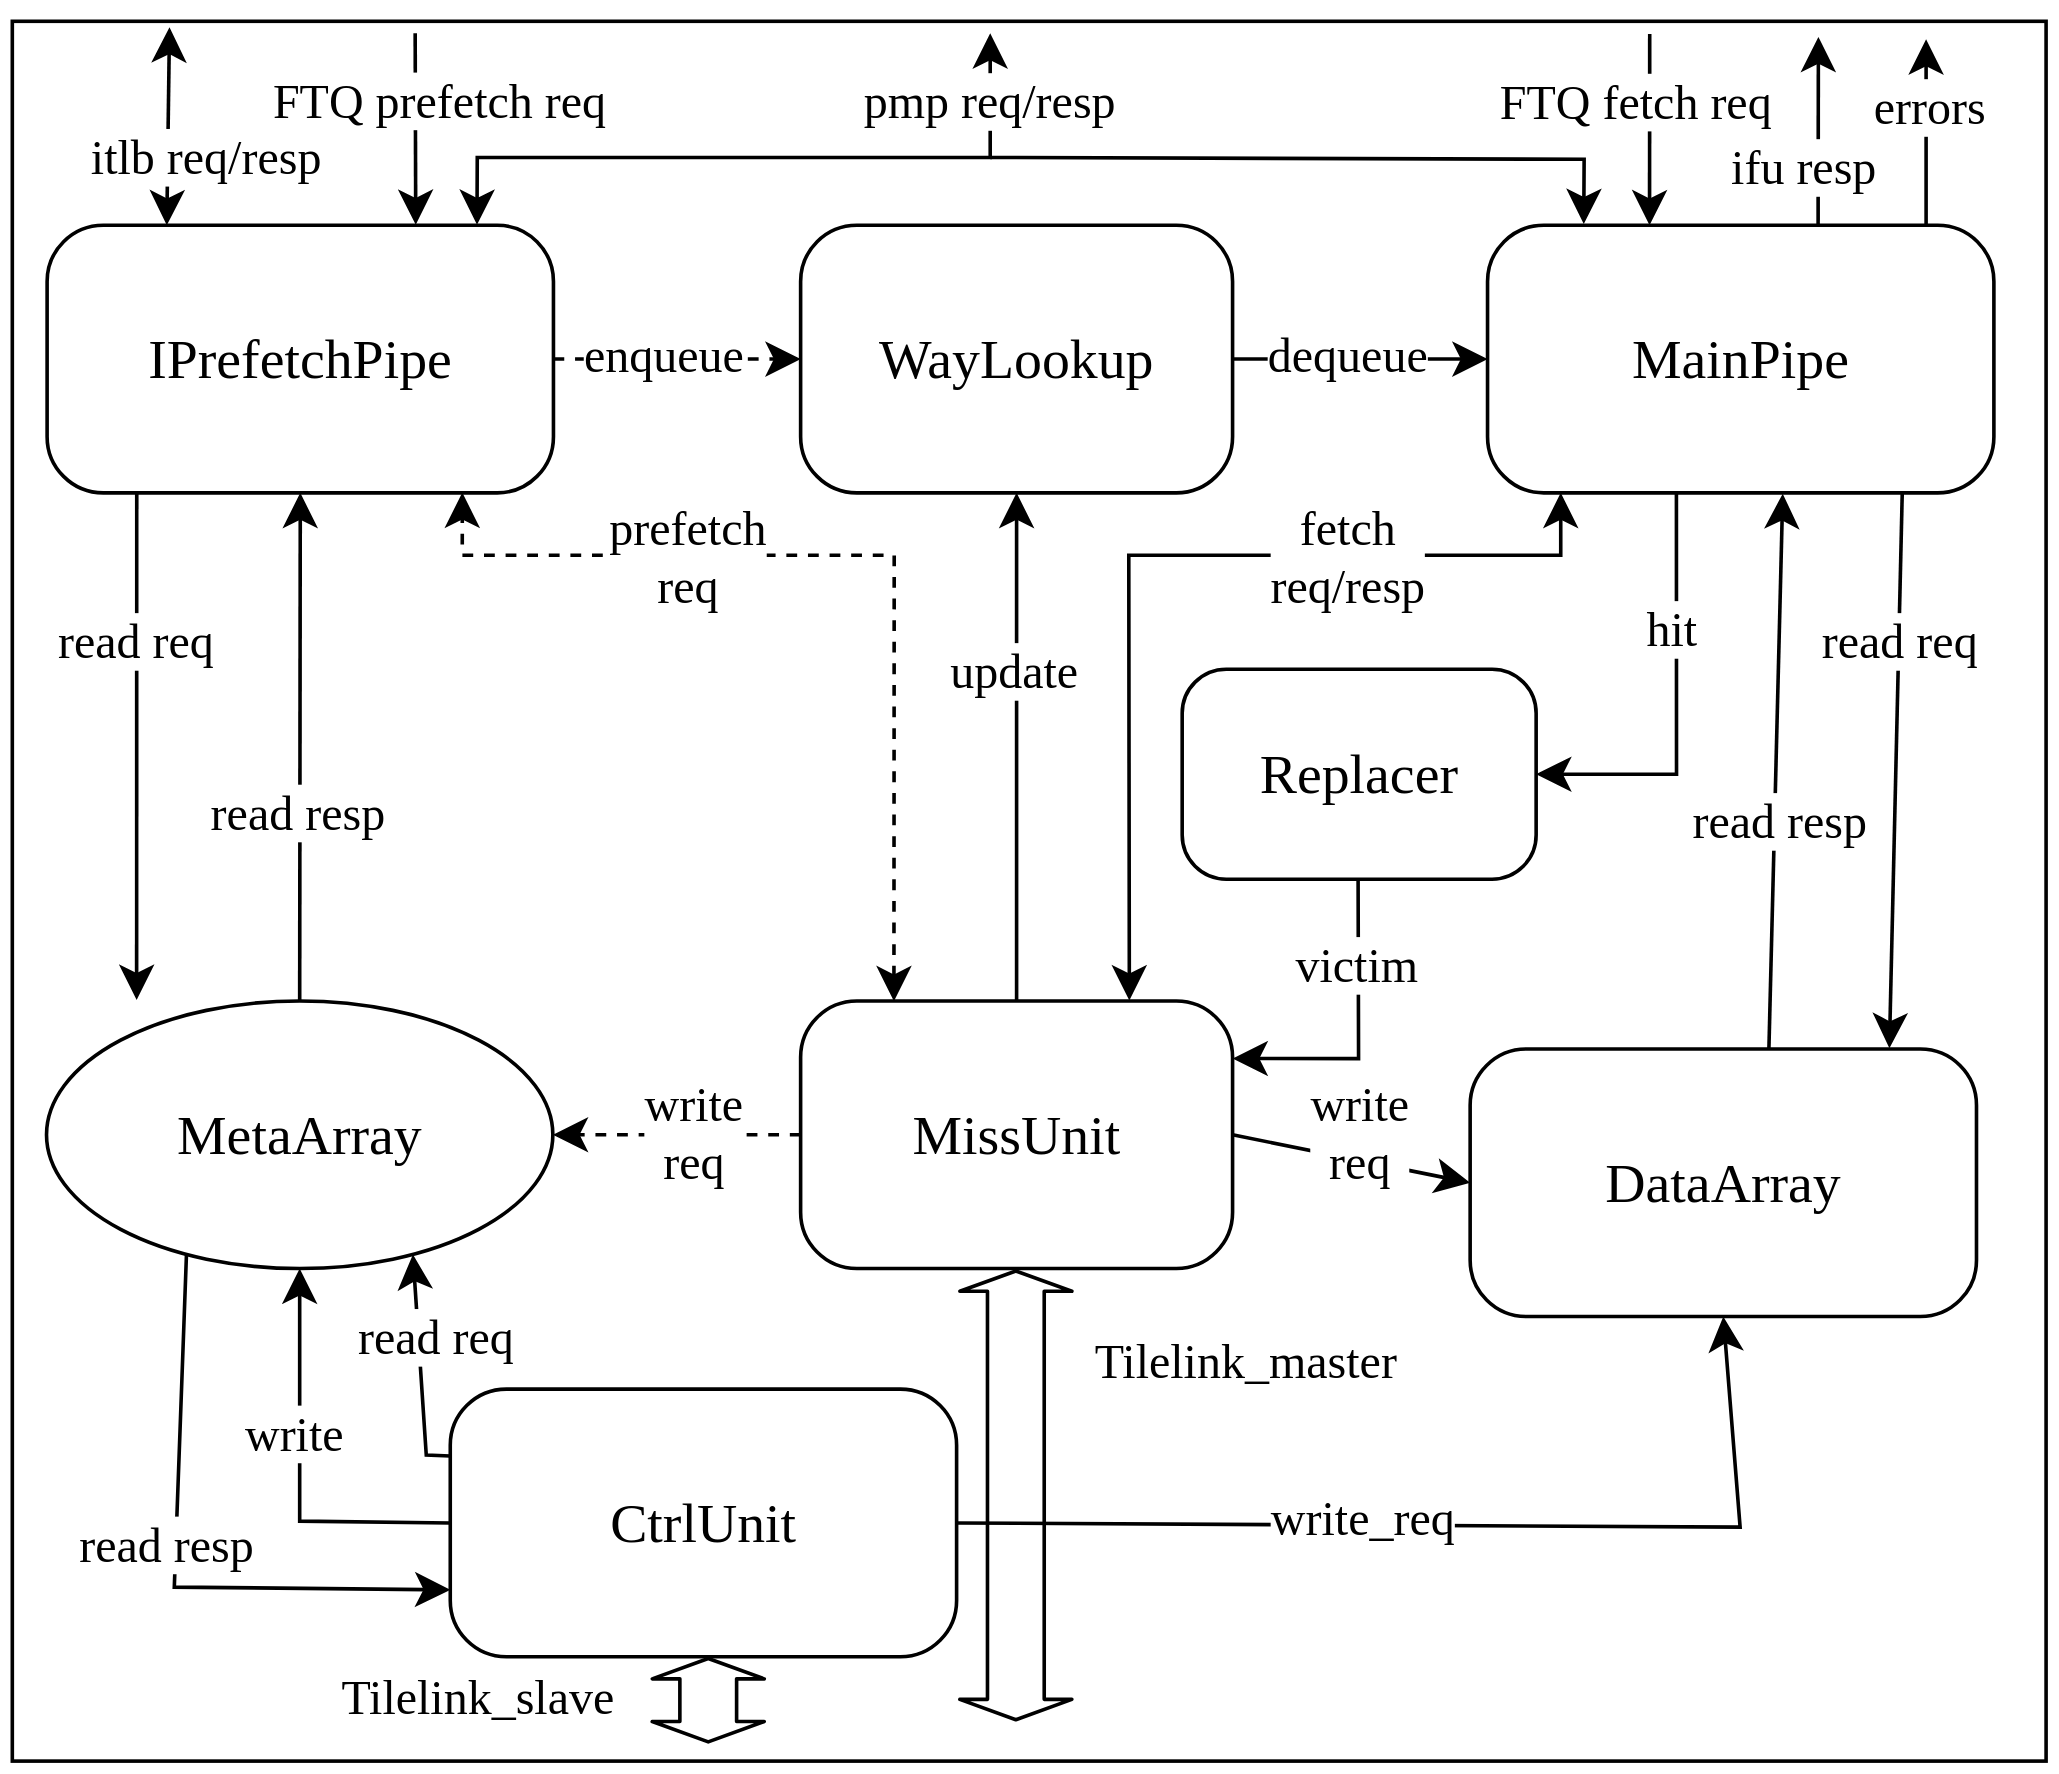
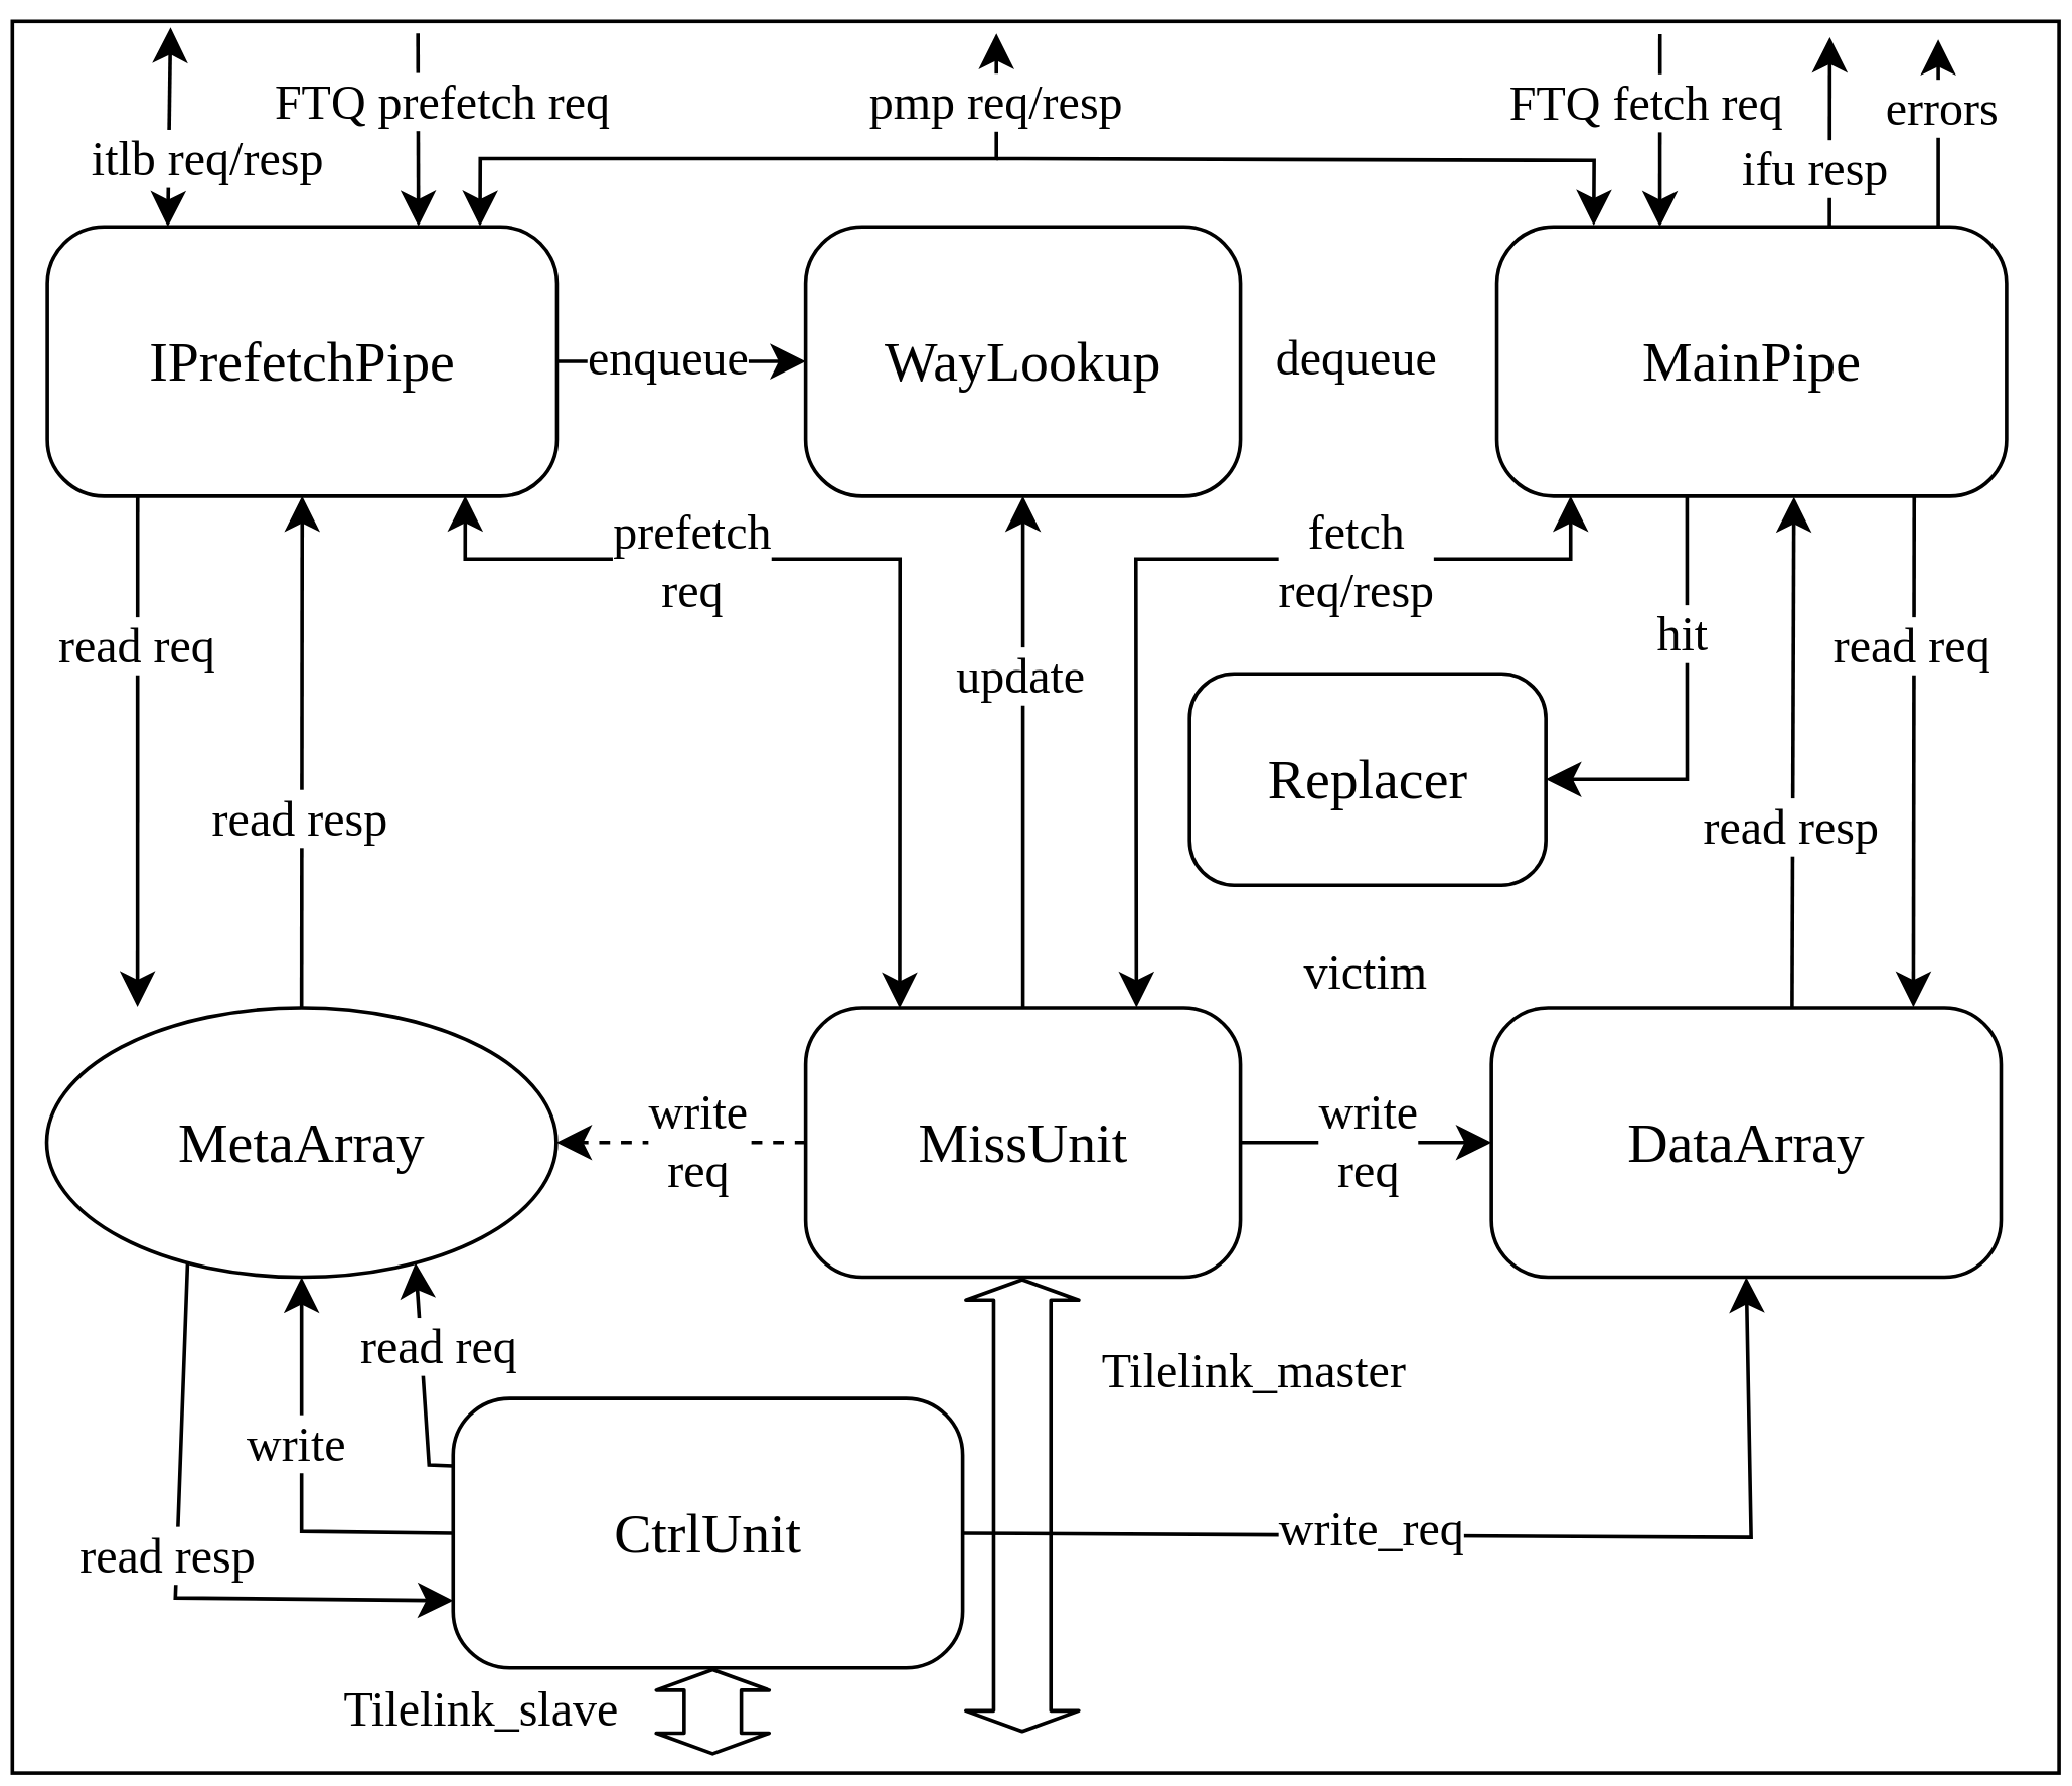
- <mxCell id="21" value="" style="endArrow=classic;html=1;rounded=0;strokeWidth=6;endFill=1;startArrow=none;startFill=0;endSize=40;targetPerimeterSpacing=0;entryX=0;entryY=0.5;entryDx=0;entryDy=0;startSize=40;exitX=1;exitY=0.5;exitDx=0;exitDy=0;dashed=1;" parent="1" source="3" target="7" edge="1"><mxGeometry width="50" height="50" relative="1" as="geometry"><mxPoint x="1119.996" y="980" as="sourcePoint" /><mxPoint x="1124.5" y="650" as="targetPoint" /></mxGeometry></mxCell>
+ <mxCell id="21" value="" style="endArrow=classic;html=1;rounded=0;strokeWidth=6;endFill=1;startArrow=none;startFill=0;endSize=40;targetPerimeterSpacing=0;entryX=0;entryY=0.5;entryDx=0;entryDy=0;startSize=40;exitX=1;exitY=0.5;exitDx=0;exitDy=0;" parent="1" source="3" target="7" edge="1"><mxGeometry width="50" height="50" relative="1" as="geometry"><mxPoint x="1119.996" y="980" as="sourcePoint" /><mxPoint x="1124.5" y="650" as="targetPoint" /></mxGeometry></mxCell>
- <mxCell id="22" value="" style="endArrow=classic;html=1;rounded=0;strokeWidth=6;endFill=1;startArrow=none;startFill=0;endSize=40;targetPerimeterSpacing=0;entryX=0;entryY=0.5;entryDx=0;entryDy=0;startSize=40;exitX=1;exitY=0.5;exitDx=0;exitDy=0;" parent="1" source="7" target="4" edge="1"><mxGeometry width="50" height="50" relative="1" as="geometry"><mxPoint x="2000" y="590" as="sourcePoint" /><mxPoint x="2412" y="590" as="targetPoint" /></mxGeometry></mxCell>
- <mxCell id="17" value="" style="endArrow=classic;html=1;rounded=0;strokeWidth=6;endFill=1;startArrow=classic;startFill=1;endSize=40;targetPerimeterSpacing=0;entryX=0.82;entryY=0.999;entryDx=0;entryDy=0;entryPerimeter=0;startSize=40;exitX=0.216;exitY=0.001;exitDx=0;exitDy=0;exitPerimeter=0;dashed=1;" parent="1" source="8" target="3" edge="1"><mxGeometry width="50" height="50" relative="1" as="geometry"><mxPoint x="1490" y="1503" as="sourcePoint" /><mxPoint x="1490" y="660" as="targetPoint" /><Array as="points"><mxPoint x="1490" y="910" /><mxPoint x="770" y="910" /></Array></mxGeometry></mxCell>
+ <mxCell id="17" value="" style="endArrow=classic;html=1;rounded=0;strokeWidth=6;endFill=1;startArrow=classic;startFill=1;endSize=40;targetPerimeterSpacing=0;entryX=0.82;entryY=0.999;entryDx=0;entryDy=0;entryPerimeter=0;startSize=40;exitX=0.216;exitY=0.001;exitDx=0;exitDy=0;exitPerimeter=0;" parent="1" source="8" target="3" edge="1"><mxGeometry width="50" height="50" relative="1" as="geometry"><mxPoint x="1490" y="1503" as="sourcePoint" /><mxPoint x="1490" y="660" as="targetPoint" /><Array as="points"><mxPoint x="1490" y="910" /><mxPoint x="770" y="910" /></Array></mxGeometry></mxCell>
- <mxCell id="28" value="" style="endArrow=none;html=1;rounded=0;strokeWidth=6;endFill=1;startArrow=classic;startFill=1;endSize=40;targetPerimeterSpacing=0;entryX=0.497;entryY=0.999;entryDx=0;entryDy=0;startSize=40;exitX=1;exitY=0.215;exitDx=0;exitDy=0;exitPerimeter=0;entryPerimeter=0;" parent="1" source="8" target="13" edge="1"><mxGeometry width="50" height="50" relative="1" as="geometry"><mxPoint x="2030" y="1749" as="sourcePoint" /><mxPoint x="2264" y="1280" as="targetPoint" /><Array as="points"><mxPoint x="2264" y="1749" /></Array></mxGeometry></mxCell>
- <mxCell id="6" value="&lt;span style=&quot;font-family: &amp;quot;MS Mincho&amp;quot;, &amp;quot;ＭＳ 明朝&amp;quot;; font-size: 93px;&quot;&gt;DataArray&lt;/span&gt;" style="rounded=1;whiteSpace=wrap;html=1;fillColor=none;strokeWidth=6;shadow=0;glass=0;autosize=0;resizeWidth=0;imageHeight=24;imageAspect=1;perimeter=rectanglePerimeter;arcSize=21;" parent="1" vertex="1"><mxGeometry x="2450" y="1733" width="844" height="446" as="geometry" /></mxCell>
+ <mxCell id="6" value="&lt;span style=&quot;font-family: &amp;quot;MS Mincho&amp;quot;, &amp;quot;ＭＳ 明朝&amp;quot;; font-size: 93px;&quot;&gt;DataArray&lt;/span&gt;" style="rounded=1;whiteSpace=wrap;html=1;fillColor=none;strokeWidth=6;shadow=0;glass=0;autosize=0;resizeWidth=0;imageHeight=24;imageAspect=1;perimeter=rectanglePerimeter;arcSize=21;" parent="1" vertex="1"><mxGeometry x="2470" y="1653" width="844" height="446" as="geometry" /></mxCell>
